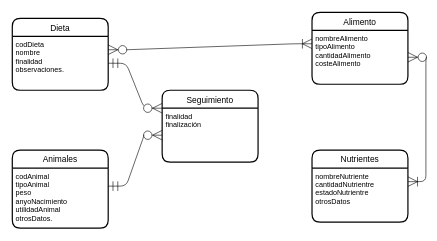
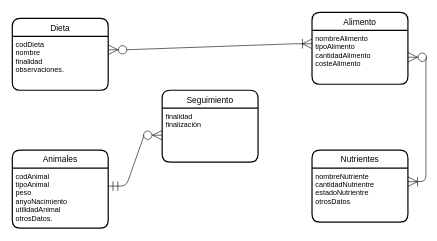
- <mxCell id="10" value="" style="edgeStyle=entityRelationEdgeStyle;fontSize=12;html=1;endArrow=ERmandOne;startArrow=ERzeroToMany;startSize=14;endSize=14;sourcePerimeterSpacing=8;targetPerimeterSpacing=8;exitX=0;exitY=0.25;exitDx=0;exitDy=0;entryX=1;entryY=0.5;entryDx=0;entryDy=0;startFill=1;endFill=0;" parent="1" source="13" target="3" edge="1"><mxGeometry width="100" height="100" relative="1" as="geometry"><mxPoint x="280" y="210" as="sourcePoint" /><mxPoint x="240" y="20" as="targetPoint" /></mxGeometry></mxCell>
